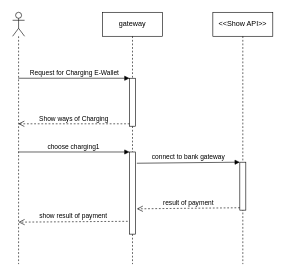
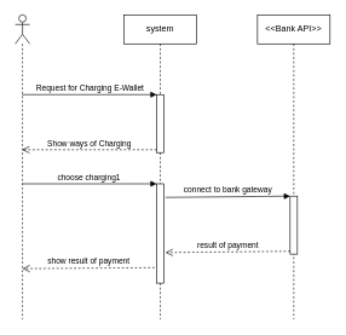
- <mxCell id="3" value="gateway" style="shape=umlLifeline;perimeter=lifelinePerimeter;whiteSpace=wrap;html=1;container=1;collapsible=0;recursiveResize=0;outlineConnect=0;" vertex="1" parent="1"><mxGeometry x="170" y="20" width="100" height="420" as="geometry" /></mxCell>
+ <mxCell id="3" value="system" style="shape=umlLifeline;perimeter=lifelinePerimeter;whiteSpace=wrap;html=1;container=1;collapsible=0;recursiveResize=0;outlineConnect=0;" vertex="1" parent="1"><mxGeometry x="170" y="20" width="100" height="420" as="geometry" /></mxCell>
- <mxCell id="6" value="&amp;lt;&amp;lt;Show API&amp;gt;&amp;gt;" style="shape=umlLifeline;perimeter=lifelinePerimeter;whiteSpace=wrap;html=1;container=1;collapsible=0;recursiveResize=0;outlineConnect=0;" vertex="1" parent="1"><mxGeometry x="354" y="20" width="100" height="420" as="geometry" /></mxCell>
+ <mxCell id="6" value="&amp;lt;&amp;lt;Bank API&amp;gt;&amp;gt;" style="shape=umlLifeline;perimeter=lifelinePerimeter;whiteSpace=wrap;html=1;container=1;collapsible=0;recursiveResize=0;outlineConnect=0;" vertex="1" parent="1"><mxGeometry x="354" y="20" width="100" height="420" as="geometry" /></mxCell>
